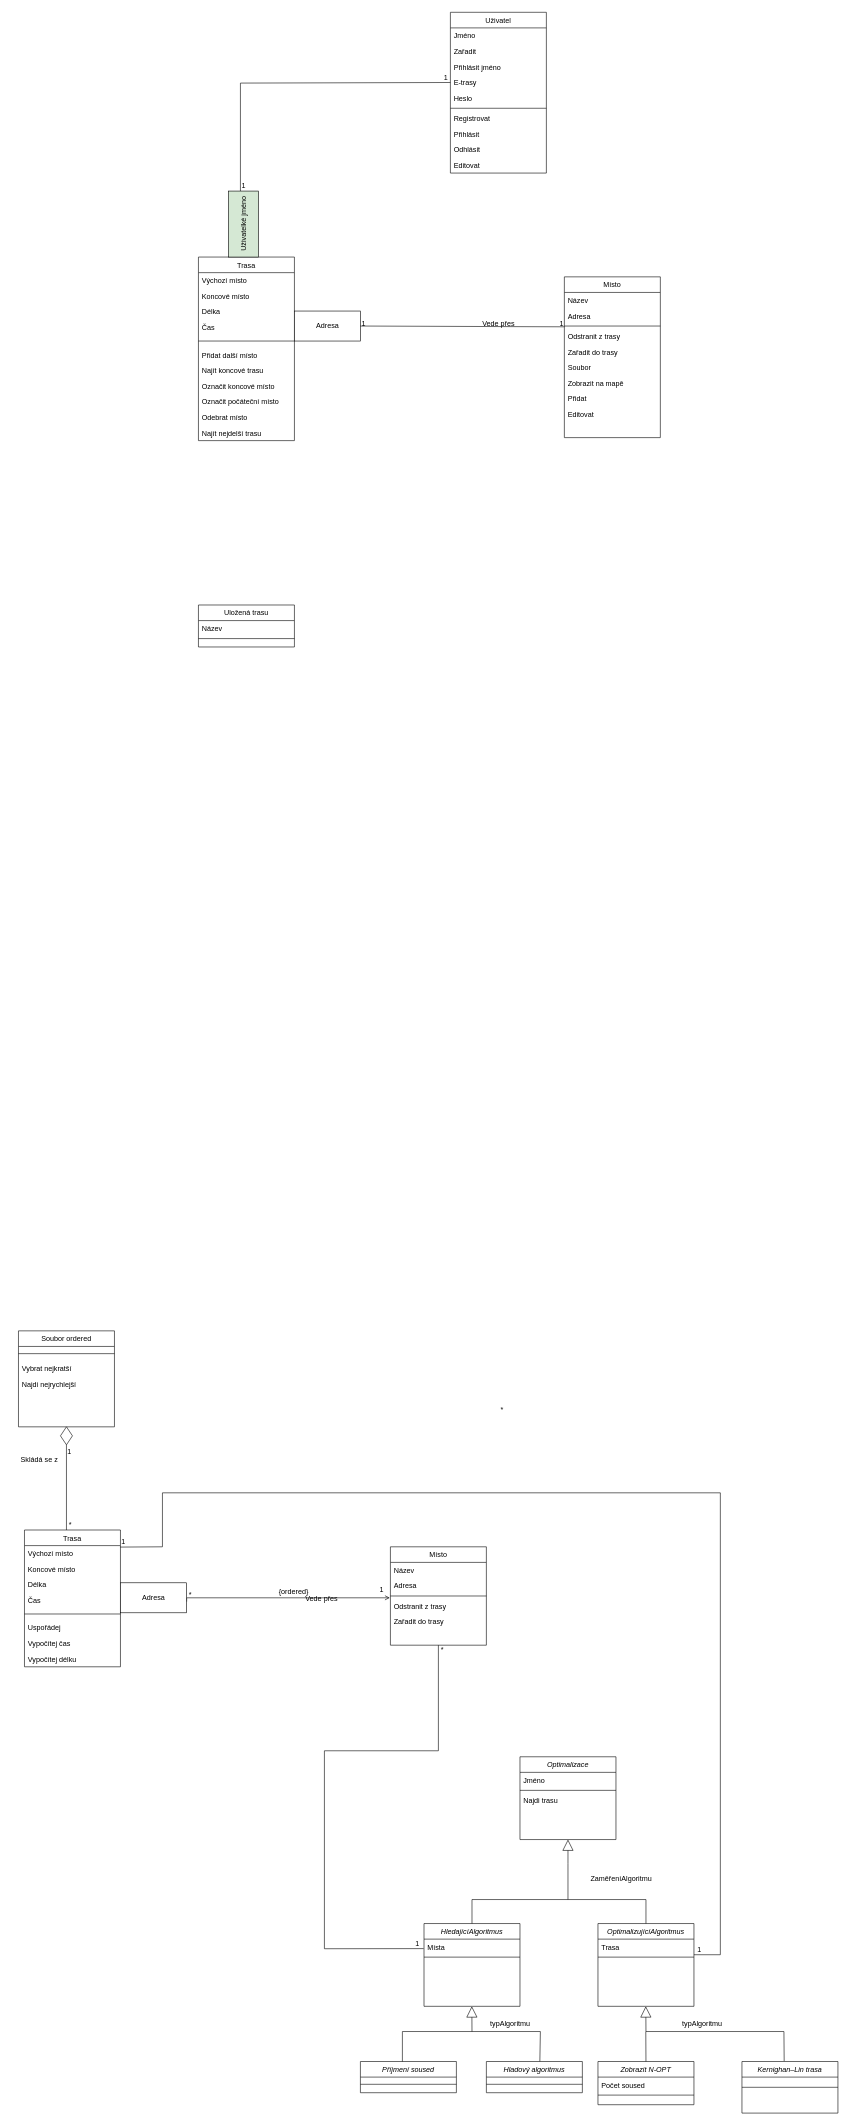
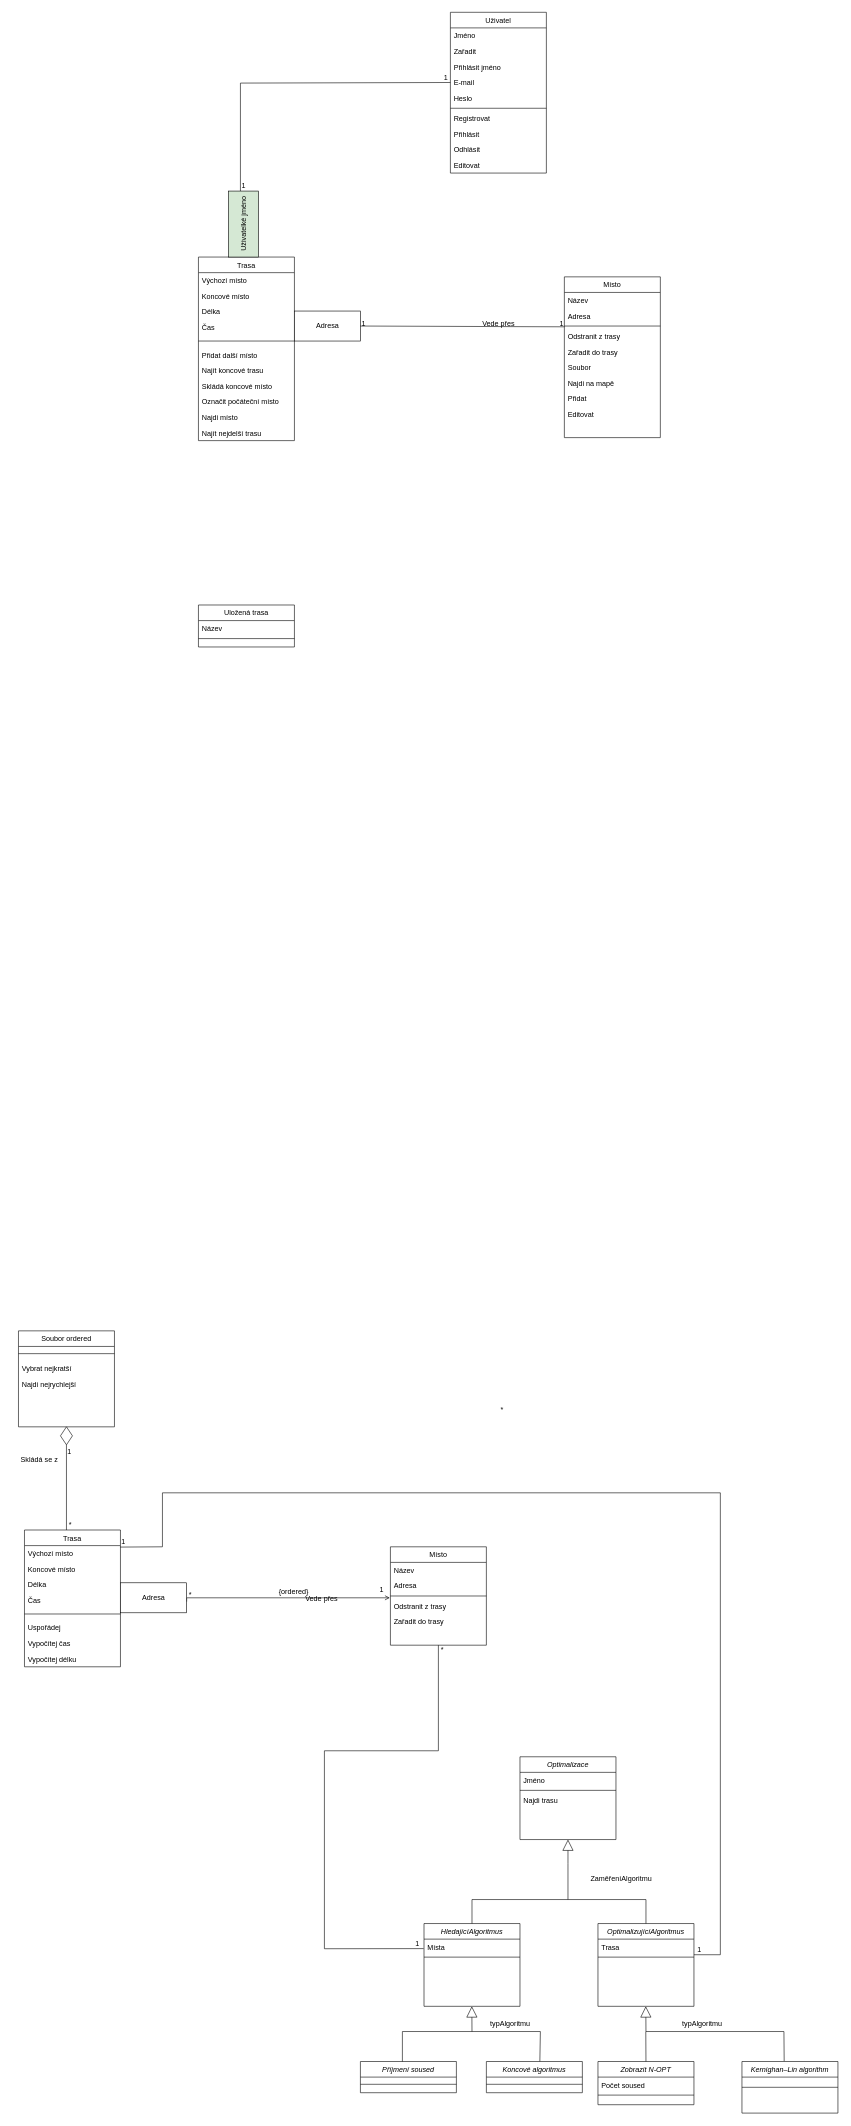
- <mxCell id="84" value="E-trasy" style="text;align=left;verticalAlign=top;spacingLeft=4;spacingRight=4;overflow=hidden;rotatable=0;points=[[0,0.5],[1,0.5]];portConstraint=eastwest;rounded=0;shadow=0;html=0;" parent="80" vertex="1"><mxGeometry y="104" width="160" height="26" as="geometry" /></mxCell>
+ <mxCell id="84" value="E-mail" style="text;align=left;verticalAlign=top;spacingLeft=4;spacingRight=4;overflow=hidden;rotatable=0;points=[[0,0.5],[1,0.5]];portConstraint=eastwest;rounded=0;shadow=0;html=0;" parent="80" vertex="1"><mxGeometry y="104" width="160" height="26" as="geometry" /></mxCell>
- <mxCell id="101" value="Zobrazit na mapě" style="text;align=left;verticalAlign=top;spacingLeft=4;spacingRight=4;overflow=hidden;rotatable=0;points=[[0,0.5],[1,0.5]];portConstraint=eastwest;" parent="94" vertex="1"><mxGeometry y="164" width="160" height="26" as="geometry" /></mxCell>
+ <mxCell id="101" value="Najdi na mapě" style="text;align=left;verticalAlign=top;spacingLeft=4;spacingRight=4;overflow=hidden;rotatable=0;points=[[0,0.5],[1,0.5]];portConstraint=eastwest;" parent="94" vertex="1"><mxGeometry y="164" width="160" height="26" as="geometry" /></mxCell>
- <mxCell id="112" value="Označit koncové místo" style="text;align=left;verticalAlign=top;spacingLeft=4;spacingRight=4;overflow=hidden;rotatable=0;points=[[0,0.5],[1,0.5]];portConstraint=eastwest;" parent="104" vertex="1"><mxGeometry y="202" width="160" height="26" as="geometry" /></mxCell>
+ <mxCell id="112" value="Skládá koncové místo" style="text;align=left;verticalAlign=top;spacingLeft=4;spacingRight=4;overflow=hidden;rotatable=0;points=[[0,0.5],[1,0.5]];portConstraint=eastwest;" parent="104" vertex="1"><mxGeometry y="202" width="160" height="26" as="geometry" /></mxCell>
- <mxCell id="114" value="Odebrat místo" style="text;align=left;verticalAlign=top;spacingLeft=4;spacingRight=4;overflow=hidden;rotatable=0;points=[[0,0.5],[1,0.5]];portConstraint=eastwest;" parent="104" vertex="1"><mxGeometry y="254" width="160" height="26" as="geometry" /></mxCell>
+ <mxCell id="114" value="Najdi místo" style="text;align=left;verticalAlign=top;spacingLeft=4;spacingRight=4;overflow=hidden;rotatable=0;points=[[0,0.5],[1,0.5]];portConstraint=eastwest;" parent="104" vertex="1"><mxGeometry y="254" width="160" height="26" as="geometry" /></mxCell>
- <mxCell id="117" value="Uložená trasu" style="swimlane;fontStyle=0;align=center;verticalAlign=top;childLayout=stackLayout;horizontal=1;startSize=26;horizontalStack=0;resizeParent=1;resizeLast=0;collapsible=1;marginBottom=0;rounded=0;shadow=0;strokeWidth=1;" vertex="1" parent="1"><mxGeometry x="330" y="1008" width="160" height="70" as="geometry"><mxRectangle x="508" y="120" width="160" height="26" as="alternateBounds" /></mxGeometry></mxCell>
+ <mxCell id="117" value="Uložená trasa" style="swimlane;fontStyle=0;align=center;verticalAlign=top;childLayout=stackLayout;horizontal=1;startSize=26;horizontalStack=0;resizeParent=1;resizeLast=0;collapsible=1;marginBottom=0;rounded=0;shadow=0;strokeWidth=1;" vertex="1" parent="1"><mxGeometry x="330" y="1008" width="160" height="70" as="geometry"><mxRectangle x="508" y="120" width="160" height="26" as="alternateBounds" /></mxGeometry></mxCell>
- <mxCell id="27" value="Hladový algoritmus" style="swimlane;fontStyle=2;align=center;verticalAlign=top;childLayout=stackLayout;horizontal=1;startSize=26;horizontalStack=0;resizeParent=1;resizeLast=0;collapsible=1;marginBottom=0;rounded=0;shadow=0;strokeWidth=1;" parent="1" vertex="1"><mxGeometry x="810" y="3436" width="160" height="52" as="geometry"><mxRectangle x="230" y="140" width="160" height="26" as="alternateBounds" /></mxGeometry></mxCell>
+ <mxCell id="27" value="Koncové algoritmus" style="swimlane;fontStyle=2;align=center;verticalAlign=top;childLayout=stackLayout;horizontal=1;startSize=26;horizontalStack=0;resizeParent=1;resizeLast=0;collapsible=1;marginBottom=0;rounded=0;shadow=0;strokeWidth=1;" parent="1" vertex="1"><mxGeometry x="810" y="3436" width="160" height="52" as="geometry"><mxRectangle x="230" y="140" width="160" height="26" as="alternateBounds" /></mxGeometry></mxCell>
- <mxCell id="51" value="Kernighan–Lin trasa" style="swimlane;fontStyle=2;align=center;verticalAlign=top;childLayout=stackLayout;horizontal=1;startSize=26;horizontalStack=0;resizeParent=1;resizeLast=0;collapsible=1;marginBottom=0;rounded=0;shadow=0;strokeWidth=1;" parent="1" vertex="1"><mxGeometry x="1236" y="3436" width="160" height="86" as="geometry"><mxRectangle x="230" y="140" width="160" height="26" as="alternateBounds" /></mxGeometry></mxCell>
+ <mxCell id="51" value="Kernighan–Lin algorithm" style="swimlane;fontStyle=2;align=center;verticalAlign=top;childLayout=stackLayout;horizontal=1;startSize=26;horizontalStack=0;resizeParent=1;resizeLast=0;collapsible=1;marginBottom=0;rounded=0;shadow=0;strokeWidth=1;" parent="1" vertex="1"><mxGeometry x="1236" y="3436" width="160" height="86" as="geometry"><mxRectangle x="230" y="140" width="160" height="26" as="alternateBounds" /></mxGeometry></mxCell>
